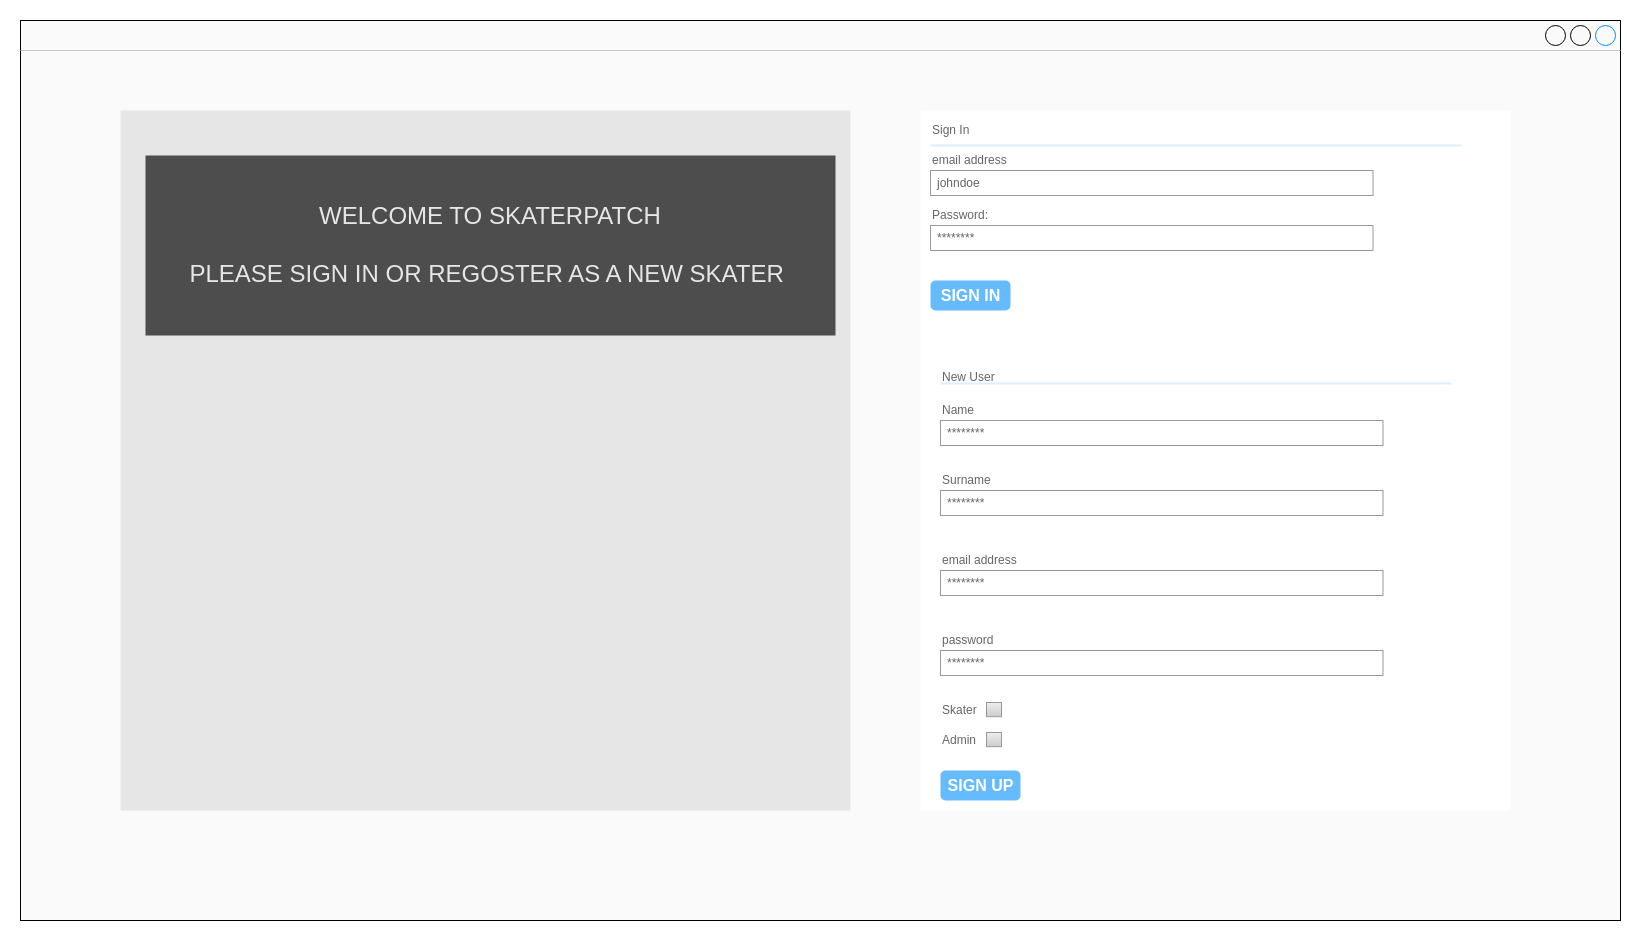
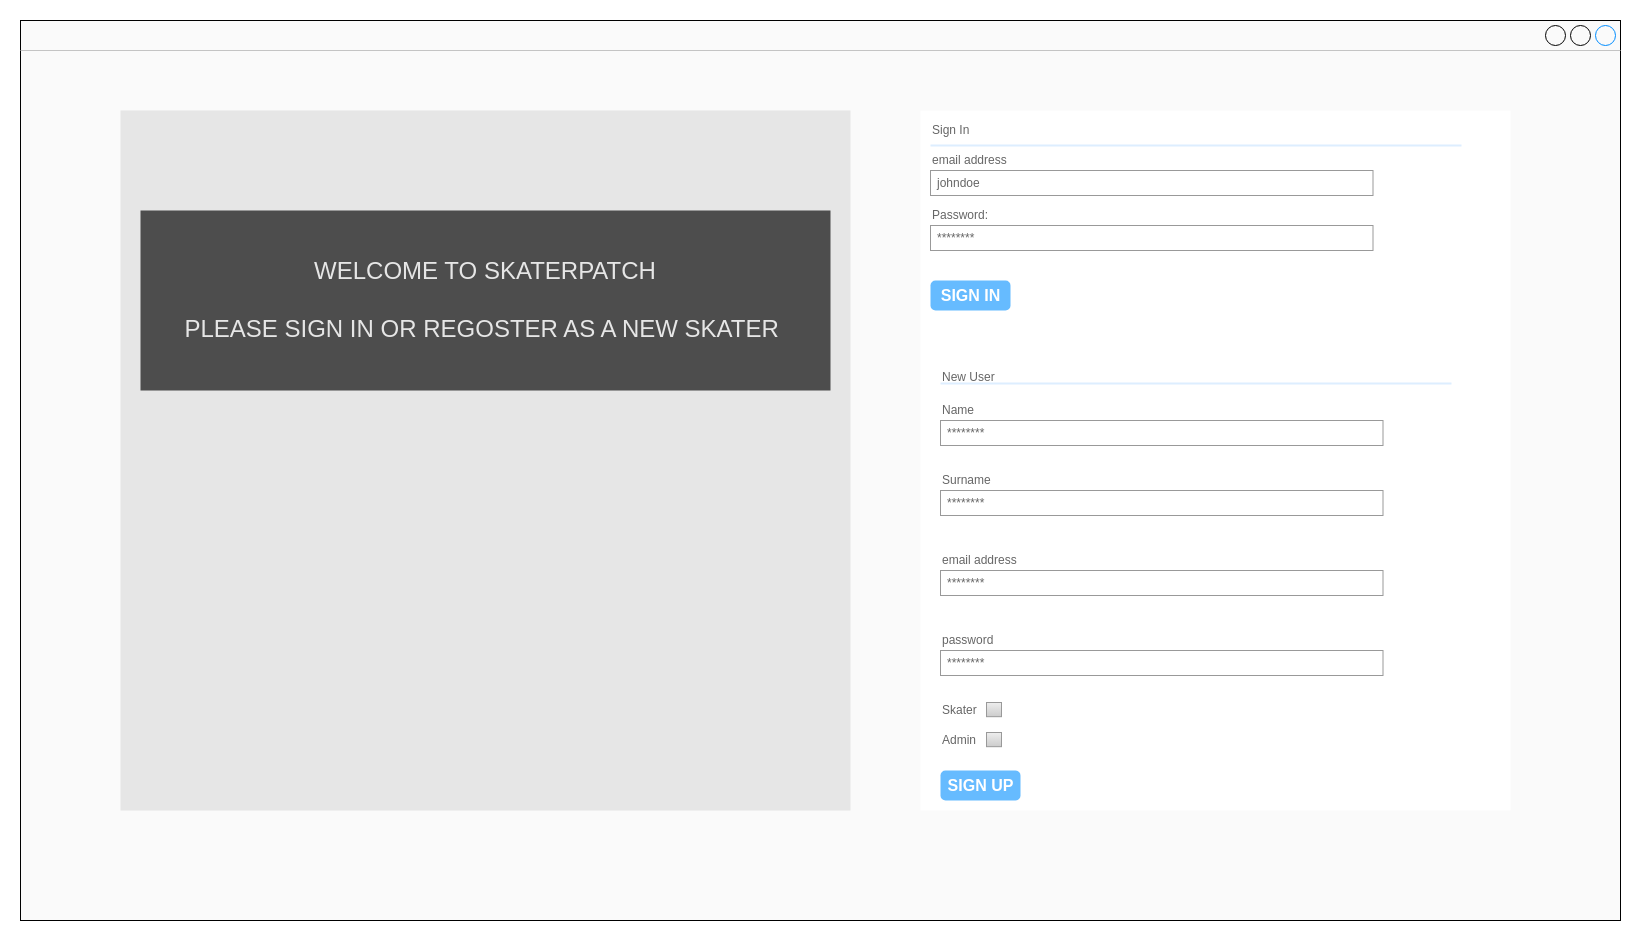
- <mxCell id="4" value="&lt;font style=&quot;font-size: 24px;&quot;&gt;WELCOME TO SKATERPATCH&lt;br&gt;&lt;br&gt;PLEASE SIGN IN OR REGOSTER AS A NEW SKATER&amp;nbsp;&lt;/font&gt;" style="whiteSpace=wrap;html=1;strokeColor=none;fontColor=#E6E6E6;fillColor=#4D4D4D;" parent="1" vertex="1"><mxGeometry x="145" y="155" width="690" height="180" as="geometry" /></mxCell>
+ <mxCell id="4" value="&lt;font style=&quot;font-size: 24px;&quot;&gt;WELCOME TO SKATERPATCH&lt;br&gt;&lt;br&gt;PLEASE SIGN IN OR REGOSTER AS A NEW SKATER&amp;nbsp;&lt;/font&gt;" style="whiteSpace=wrap;html=1;strokeColor=none;fontColor=#E6E6E6;fillColor=#4D4D4D;" parent="1" vertex="1"><mxGeometry x="140" y="210" width="690" height="180" as="geometry" /></mxCell>
